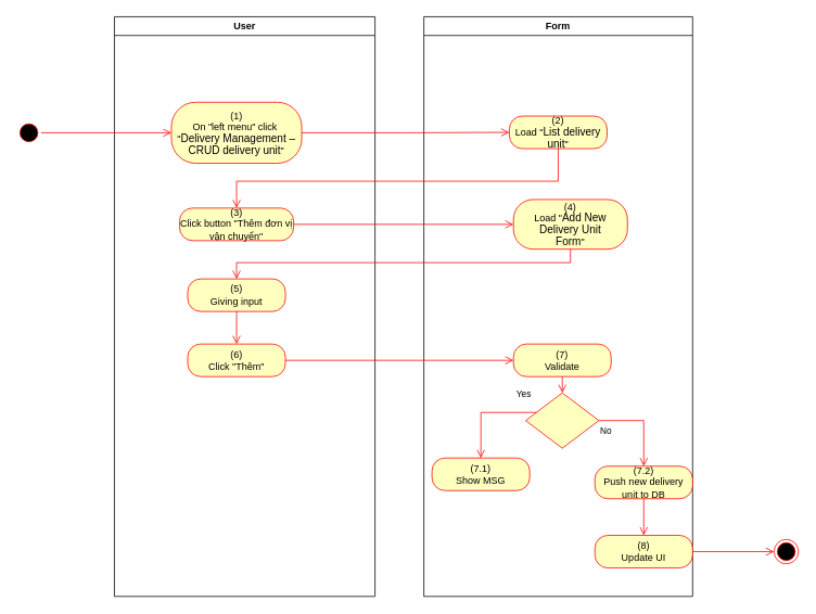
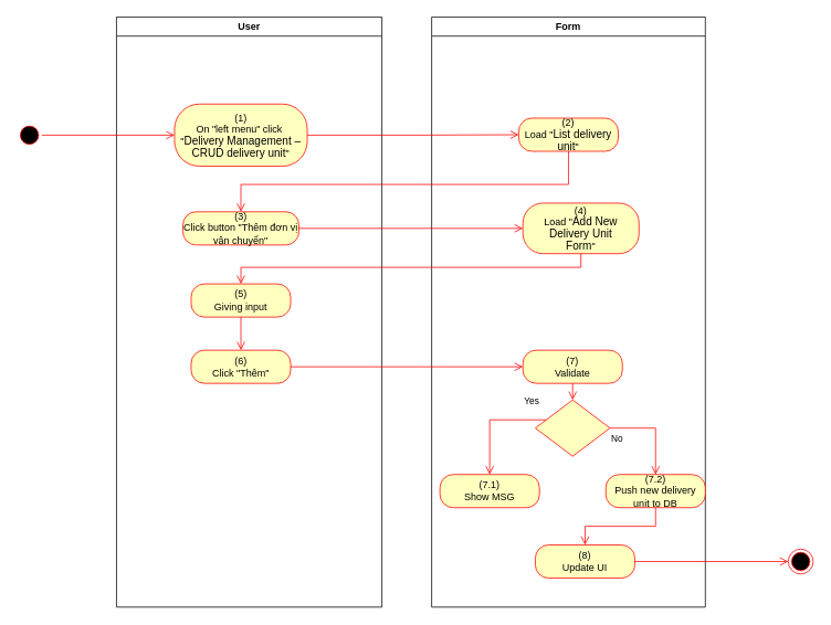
- <mxCell id="17" value="(7.1)&lt;br&gt;Show MSG" style="rounded=1;whiteSpace=wrap;html=1;arcSize=40;fontColor=#000000;fillColor=#ffffc0;strokeColor=#ff0000;" parent="8" vertex="1"><mxGeometry x="10" y="542" width="120" height="40" as="geometry" /></mxCell>
+ <mxCell id="17" value="(7.1)&lt;br&gt;Show MSG" style="rounded=1;whiteSpace=wrap;html=1;arcSize=40;fontColor=#000000;fillColor=#ffffc0;strokeColor=#ff0000;" parent="8" vertex="1"><mxGeometry x="10" y="552" width="120" height="40" as="geometry" /></mxCell>
- <mxCell id="15" value="(8)&lt;br&gt;Update UI" style="rounded=1;whiteSpace=wrap;html=1;arcSize=40;fontColor=#000000;fillColor=#ffffc0;strokeColor=#ff0000;" parent="8" vertex="1"><mxGeometry x="210" y="637" width="120" height="40" as="geometry" /></mxCell>
+ <mxCell id="15" value="(8)&lt;br&gt;Update UI" style="rounded=1;whiteSpace=wrap;html=1;arcSize=40;fontColor=#000000;fillColor=#ffffc0;strokeColor=#ff0000;" parent="8" vertex="1"><mxGeometry x="125" y="637" width="120" height="40" as="geometry" /></mxCell>
